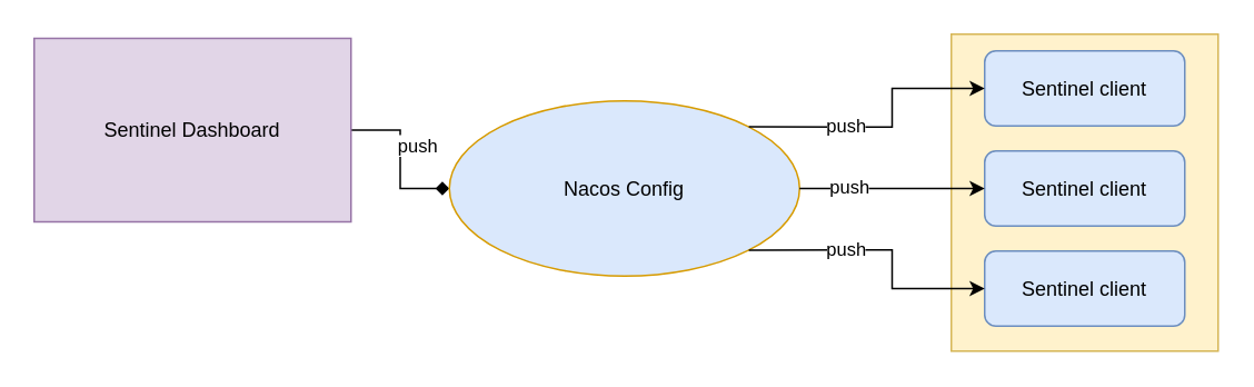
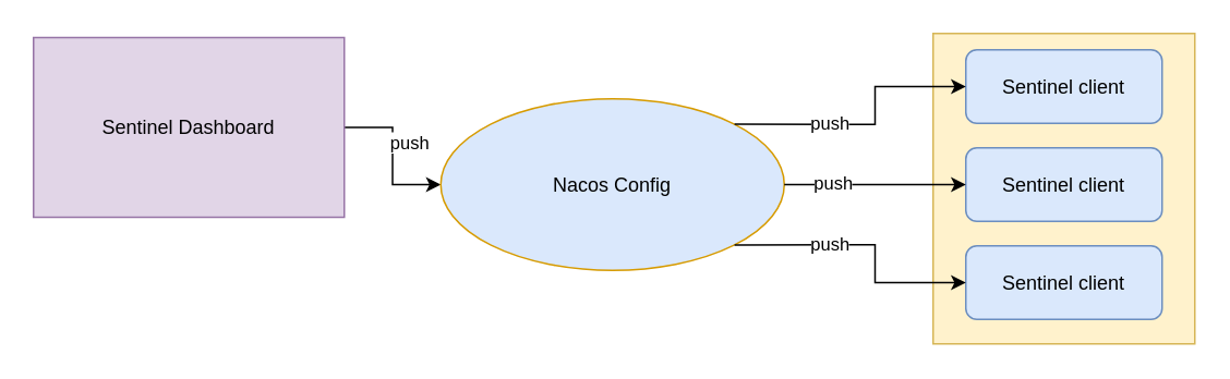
- <mxCell id="2" style="edgeStyle=orthogonalEdgeStyle;rounded=0;orthogonalLoop=1;jettySize=auto;html=1;exitX=1;exitY=0.5;exitDx=0;exitDy=0;entryX=0;entryY=0.5;entryDx=0;entryDy=0;endArrow=diamond;" edge="1" parent="1" source="4" target="5"><mxGeometry relative="1" as="geometry" /></mxCell>
+ <mxCell id="2" style="edgeStyle=orthogonalEdgeStyle;rounded=0;orthogonalLoop=1;jettySize=auto;html=1;exitX=1;exitY=0.5;exitDx=0;exitDy=0;entryX=0;entryY=0.5;entryDx=0;entryDy=0;" edge="1" parent="1" source="4" target="5"><mxGeometry relative="1" as="geometry" /></mxCell>
